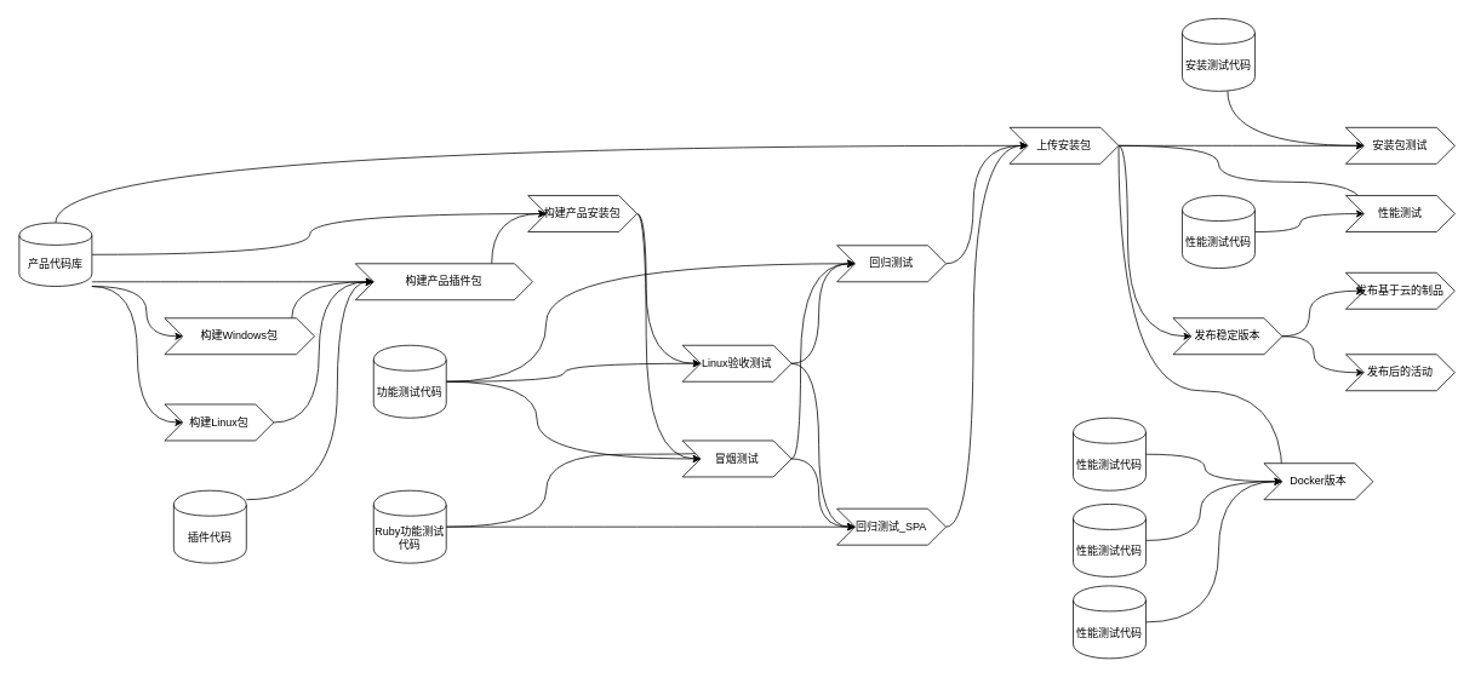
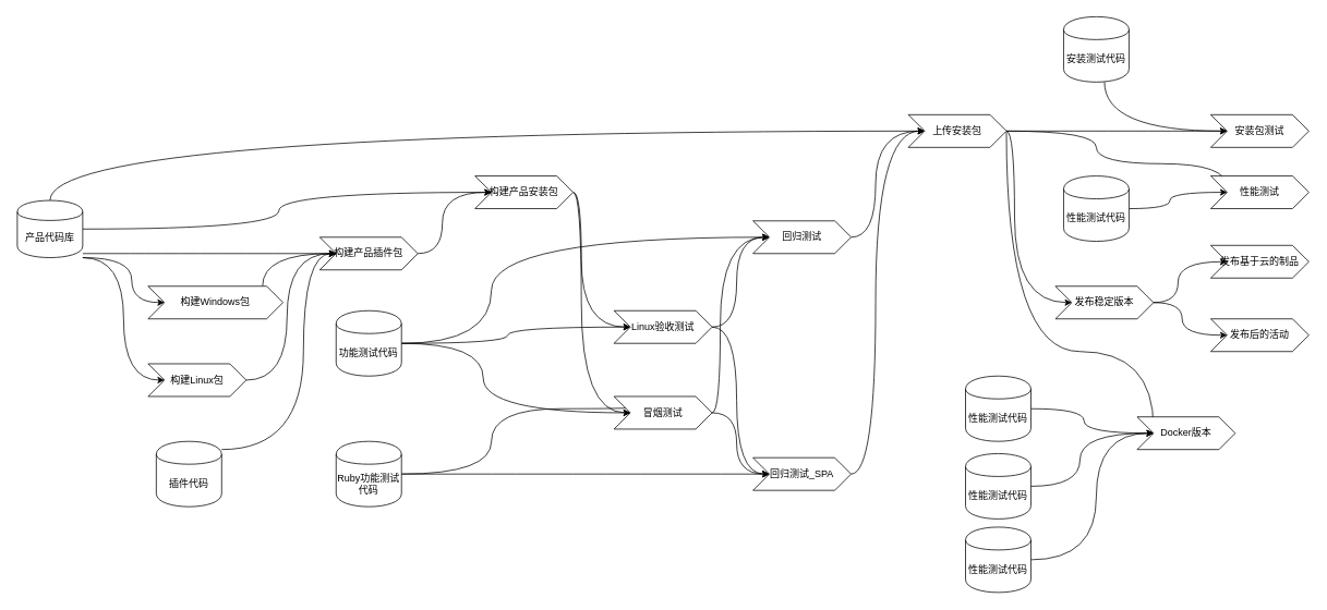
- <mxCell id="9" value="构建产品插件包" style="shape=step;perimeter=stepPerimeter;whiteSpace=wrap;html=1;fixedSize=1;" vertex="1" parent="1"><mxGeometry x="390" y="290" width="195" height="40" as="geometry" /></mxCell>
+ <mxCell id="9" value="构建产品插件包" style="shape=step;perimeter=stepPerimeter;whiteSpace=wrap;html=1;fixedSize=1;" vertex="1" parent="1"><mxGeometry x="390" y="290" width="120" height="40" as="geometry" /></mxCell>
